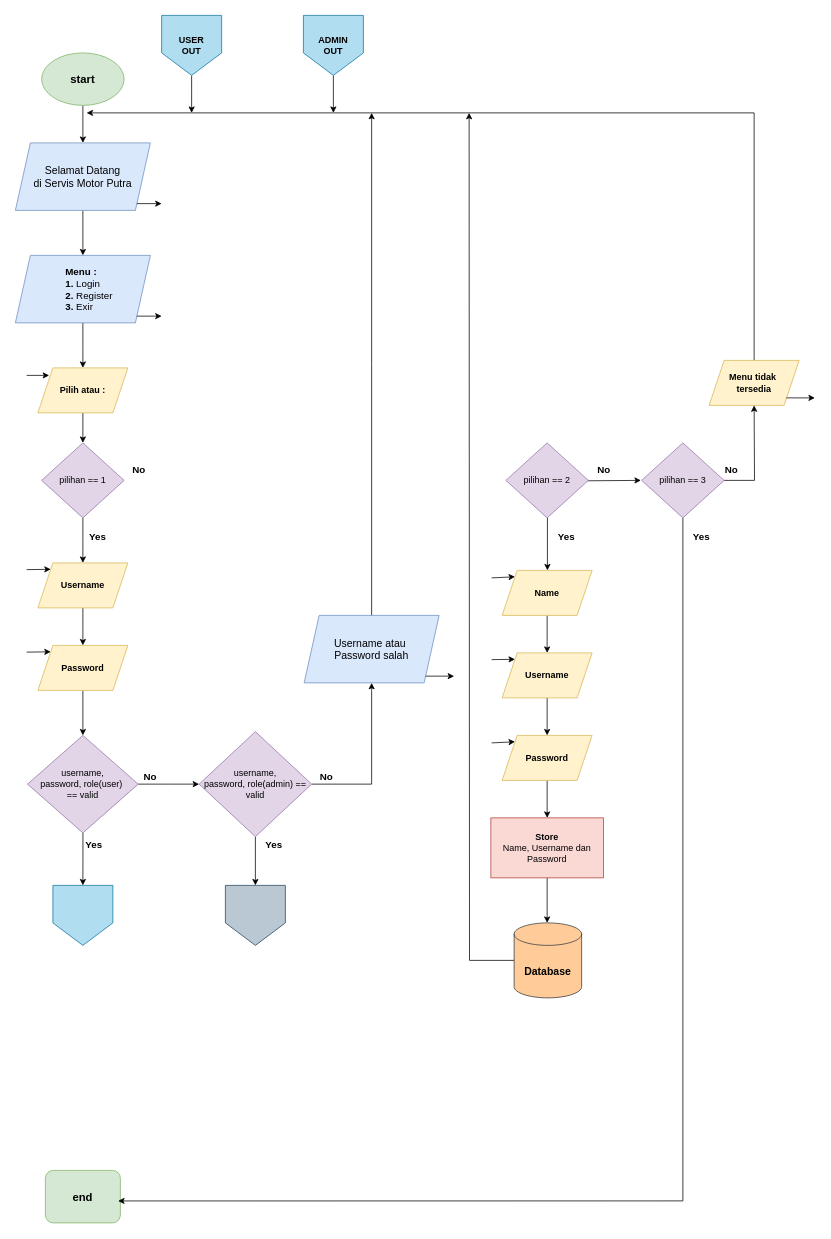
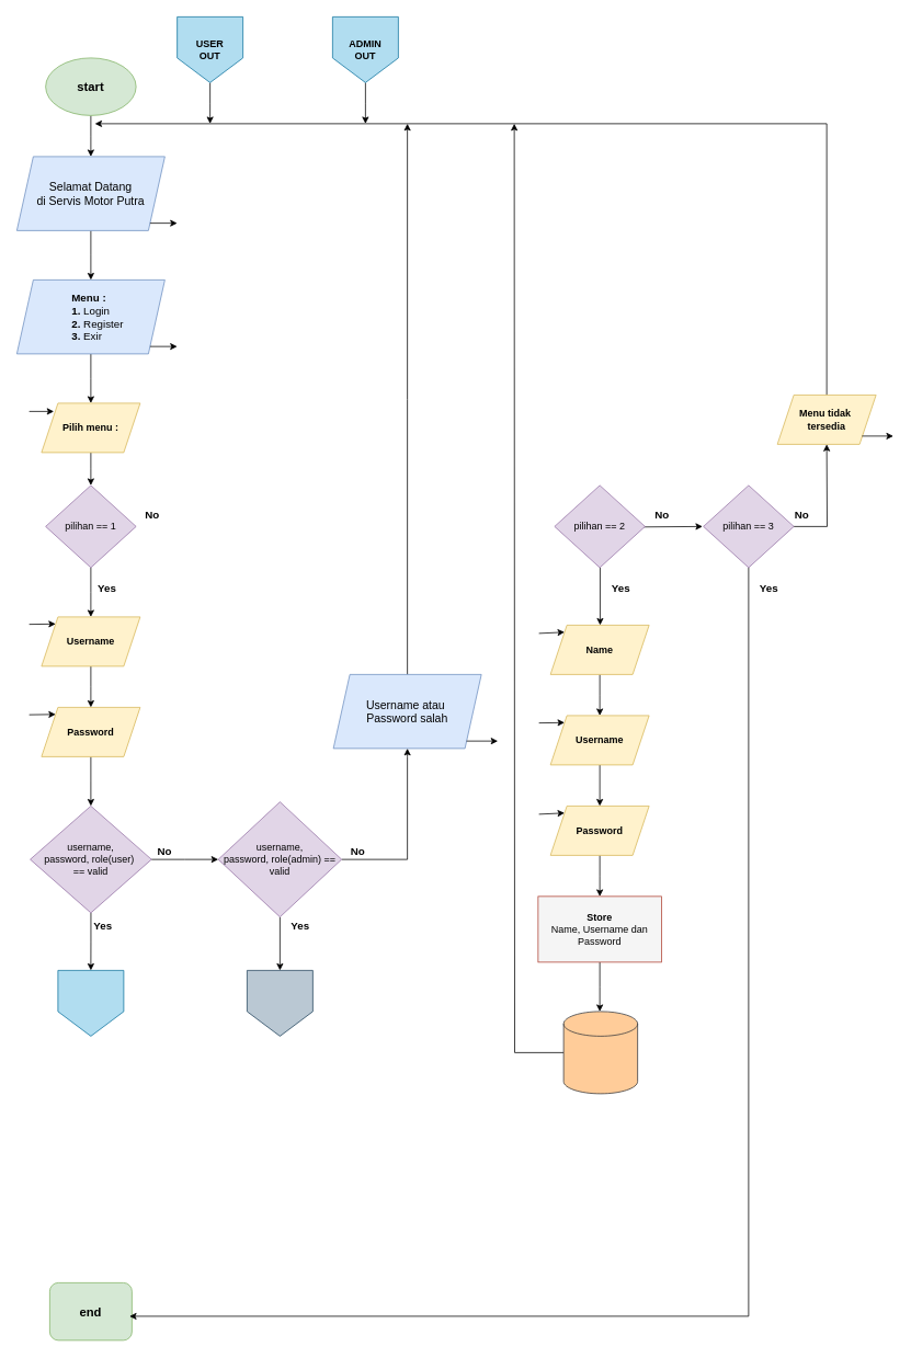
- <mxCell id="13" value="&lt;b&gt;Pilih atau :&lt;/b&gt;" style="shape=parallelogram;perimeter=parallelogramPerimeter;whiteSpace=wrap;html=1;fixedSize=1;fillStyle=solid;fillColor=#fff2cc;strokeColor=#d6b656;" parent="1" vertex="1"><mxGeometry x="50" y="490" width="120" height="60" as="geometry" /></mxCell>
+ <mxCell id="13" value="&lt;b&gt;Pilih menu :&lt;/b&gt;" style="shape=parallelogram;perimeter=parallelogramPerimeter;whiteSpace=wrap;html=1;fixedSize=1;fillStyle=solid;fillColor=#fff2cc;strokeColor=#d6b656;" parent="1" vertex="1"><mxGeometry x="50" y="490" width="120" height="60" as="geometry" /></mxCell>
- <mxCell id="56" value="&lt;b&gt;Store&lt;/b&gt;&lt;div&gt;Name, Username dan Password&lt;/div&gt;" style="rounded=0;whiteSpace=wrap;html=1;fillColor=#fad9d5;strokeColor=#ae4132;" parent="1" vertex="1"><mxGeometry x="654" y="1090" width="150" height="80" as="geometry" /></mxCell>
+ <mxCell id="56" value="&lt;b&gt;Store&lt;/b&gt;&lt;div&gt;Name, Username dan Password&lt;/div&gt;" style="rounded=0;whiteSpace=wrap;html=1;fillColor=#f5f5f5;strokeColor=#ae4132;" parent="1" vertex="1"><mxGeometry x="654" y="1090" width="150" height="80" as="geometry" /></mxCell>
- <mxCell id="59" value="&lt;b&gt;&lt;font style=&quot;font-size: 14px;&quot;&gt;Database&lt;/font&gt;&lt;/b&gt;" style="text;html=1;align=center;verticalAlign=middle;whiteSpace=wrap;rounded=0;" parent="1" vertex="1"><mxGeometry x="700" y="1280" width="60" height="30" as="geometry" /></mxCell>
